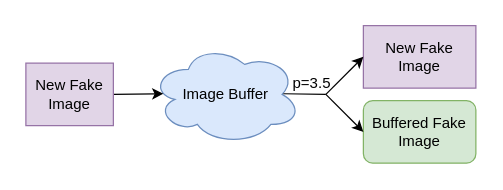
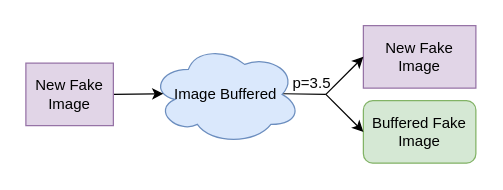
- <mxCell id="2" value="Image Buffer" style="ellipse;shape=cloud;whiteSpace=wrap;html=1;fillColor=#dae8fc;strokeColor=#6c8ebf;" vertex="1" parent="1"><mxGeometry x="120" y="35" width="120" height="80" as="geometry" /></mxCell>
+ <mxCell id="2" value="Image Buffered" style="ellipse;shape=cloud;whiteSpace=wrap;html=1;fillColor=#dae8fc;strokeColor=#6c8ebf;" vertex="1" parent="1"><mxGeometry x="120" y="35" width="120" height="80" as="geometry" /></mxCell>
